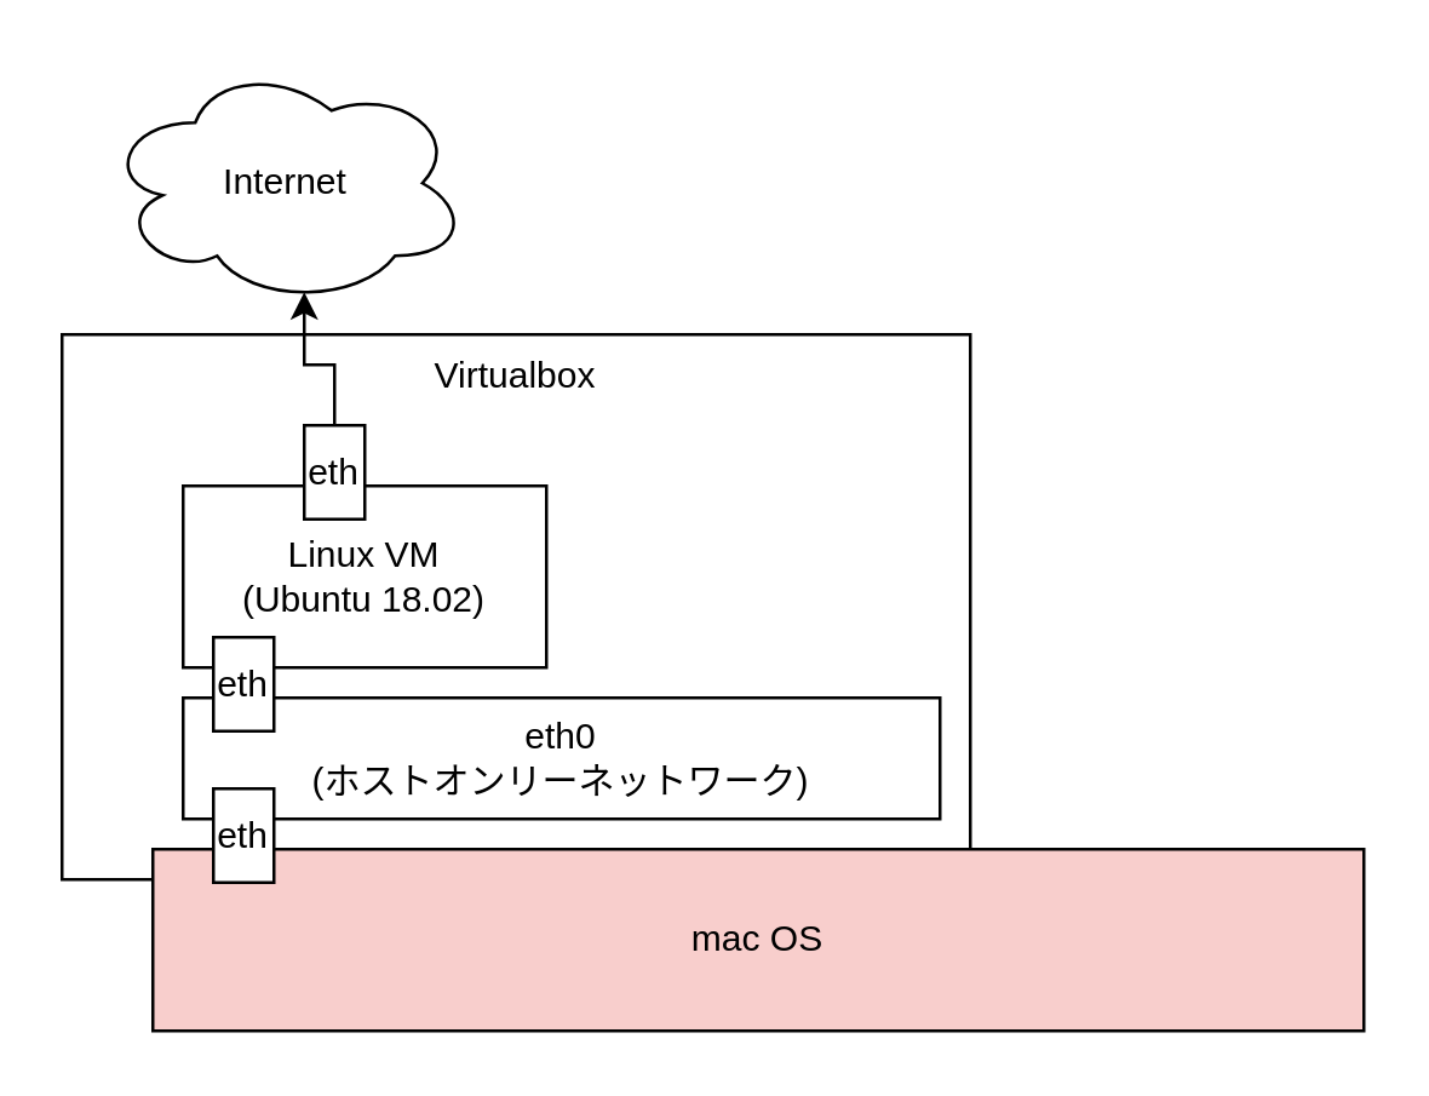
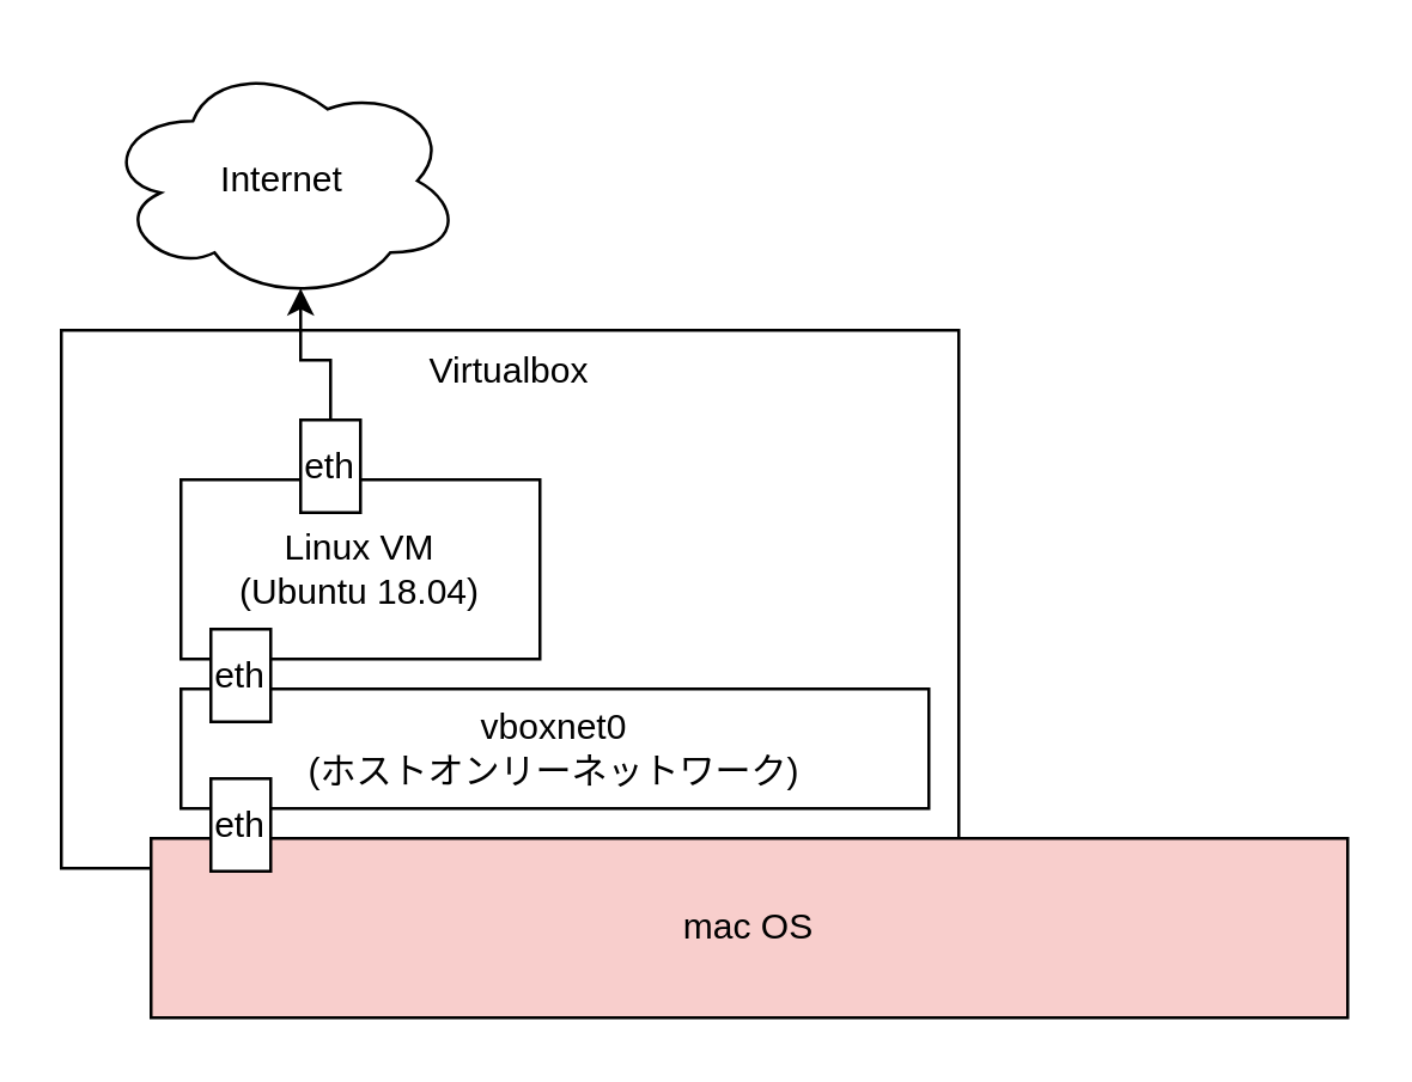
- <mxCell id="3" value="Linux VM&lt;br&gt;(Ubuntu 18.02)" style="rounded=0;whiteSpace=wrap;html=1;" vertex="1" parent="1"><mxGeometry x="60" y="160" width="120" height="60" as="geometry" /></mxCell>
+ <mxCell id="3" value="Linux VM&lt;br&gt;(Ubuntu 18.04)" style="rounded=0;whiteSpace=wrap;html=1;" vertex="1" parent="1"><mxGeometry x="60" y="160" width="120" height="60" as="geometry" /></mxCell>
- <mxCell id="5" value="eth0&lt;br&gt;(ホストオンリーネットワーク)" style="rounded=0;whiteSpace=wrap;html=1;" vertex="1" parent="1"><mxGeometry x="60" y="230" width="250" height="40" as="geometry" /></mxCell>
+ <mxCell id="5" value="vboxnet0&lt;br&gt;(ホストオンリーネットワーク)" style="rounded=0;whiteSpace=wrap;html=1;" vertex="1" parent="1"><mxGeometry x="60" y="230" width="250" height="40" as="geometry" /></mxCell>
